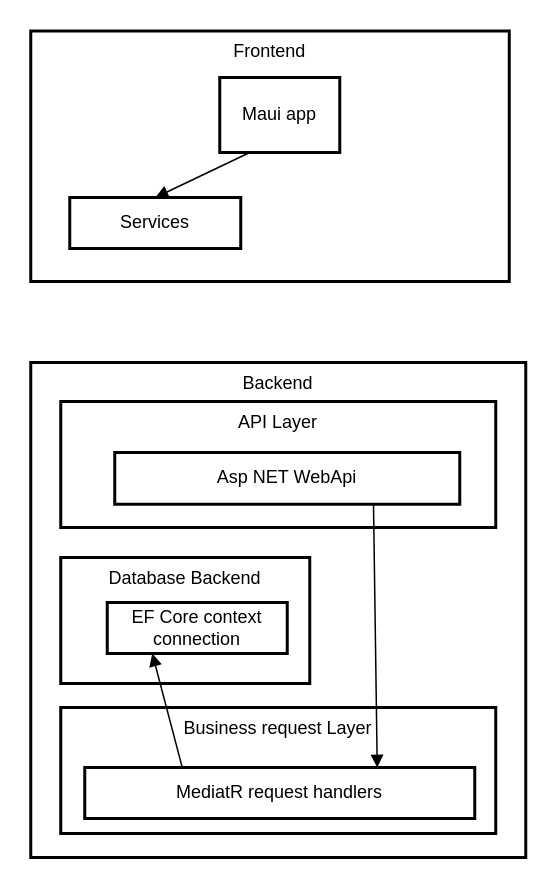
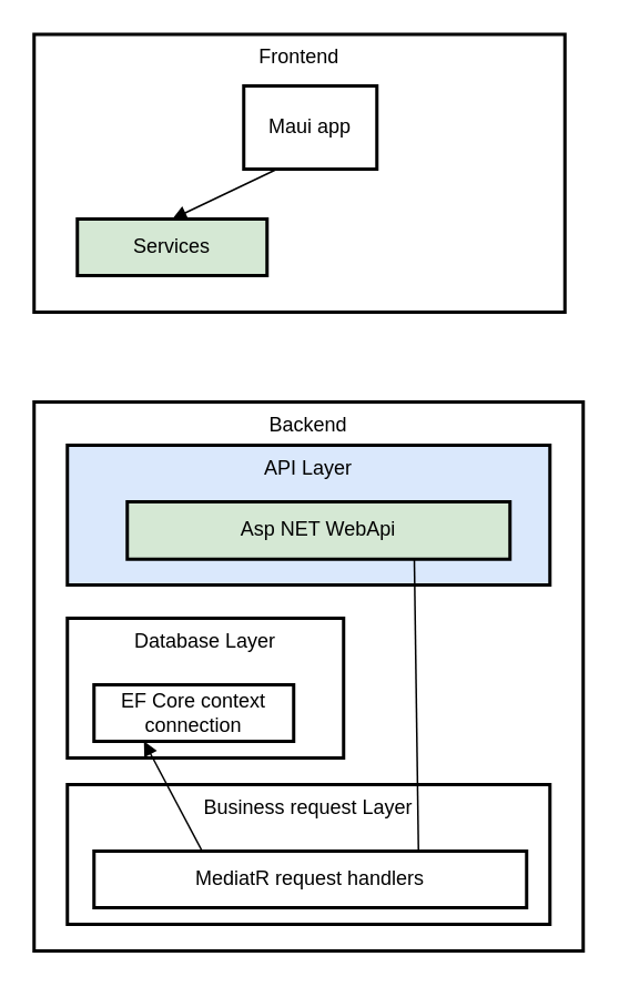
- <mxCell id="7" value="Services" style="whiteSpace=wrap;strokeWidth=2;" parent="1" vertex="1"><mxGeometry x="46" y="131" width="114" height="34" as="geometry" /></mxCell>
+ <mxCell id="7" value="Services" style="whiteSpace=wrap;strokeWidth=2;fillColor=#d5e8d4;" parent="1" vertex="1"><mxGeometry x="46" y="131" width="114" height="34" as="geometry" /></mxCell>
- <mxCell id="3" value="API Layer" style="whiteSpace=wrap;strokeWidth=2;verticalAlign=top;" parent="1" vertex="1"><mxGeometry x="40" y="267" width="290" height="84" as="geometry" /></mxCell>
+ <mxCell id="3" value="API Layer" style="whiteSpace=wrap;strokeWidth=2;verticalAlign=top;fillColor=#dae8fc;" parent="1" vertex="1"><mxGeometry x="40" y="267" width="290" height="84" as="geometry" /></mxCell>
- <mxCell id="4" value="Asp NET WebApi" style="whiteSpace=wrap;strokeWidth=2;" parent="1" vertex="1"><mxGeometry x="76" y="301" width="230" height="34.5" as="geometry" /></mxCell>
+ <mxCell id="4" value="Asp NET WebApi" style="whiteSpace=wrap;strokeWidth=2;fillColor=#d5e8d4;" parent="1" vertex="1"><mxGeometry x="76" y="301" width="230" height="34.5" as="geometry" /></mxCell>
- <mxCell id="9" value="Database Backend" style="whiteSpace=wrap;strokeWidth=2;verticalAlign=top;" vertex="1" parent="1"><mxGeometry x="40" y="371" width="166" height="84" as="geometry" /></mxCell>
+ <mxCell id="9" value="Database Layer" style="whiteSpace=wrap;strokeWidth=2;verticalAlign=top;" vertex="1" parent="1"><mxGeometry x="40" y="371" width="166" height="84" as="geometry" /></mxCell>
- <mxCell id="10" value="EF Core context connection" style="whiteSpace=wrap;strokeWidth=2;" vertex="1" parent="1"><mxGeometry x="71" y="401" width="120" height="34" as="geometry" /></mxCell>
+ <mxCell id="10" value="EF Core context connection" style="whiteSpace=wrap;strokeWidth=2;" vertex="1" parent="1"><mxGeometry x="56" y="411" width="120" height="34" as="geometry" /></mxCell>
- <mxCell id="14" value="" style="curved=1;startArrow=none;endArrow=block;exitX=0.75;exitY=1;entryX=0.75;entryY=0;rounded=0;entryDx=0;entryDy=0;exitDx=0;exitDy=0;" edge="1" parent="1" source="4" target="12"><mxGeometry relative="1" as="geometry"><Array as="points" /><mxPoint x="236" y="340" as="sourcePoint" /><mxPoint x="267" y="476" as="targetPoint" /></mxGeometry></mxCell>
+ <mxCell id="14" value="" style="curved=1;startArrow=none;endArrow=none;exitX=0.75;exitY=1;entryX=0.75;entryY=0;rounded=0;entryDx=0;entryDy=0;exitDx=0;exitDy=0;" edge="1" parent="1" source="4" target="12"><mxGeometry relative="1" as="geometry"><Array as="points" /><mxPoint x="236" y="340" as="sourcePoint" /><mxPoint x="267" y="476" as="targetPoint" /></mxGeometry></mxCell>
